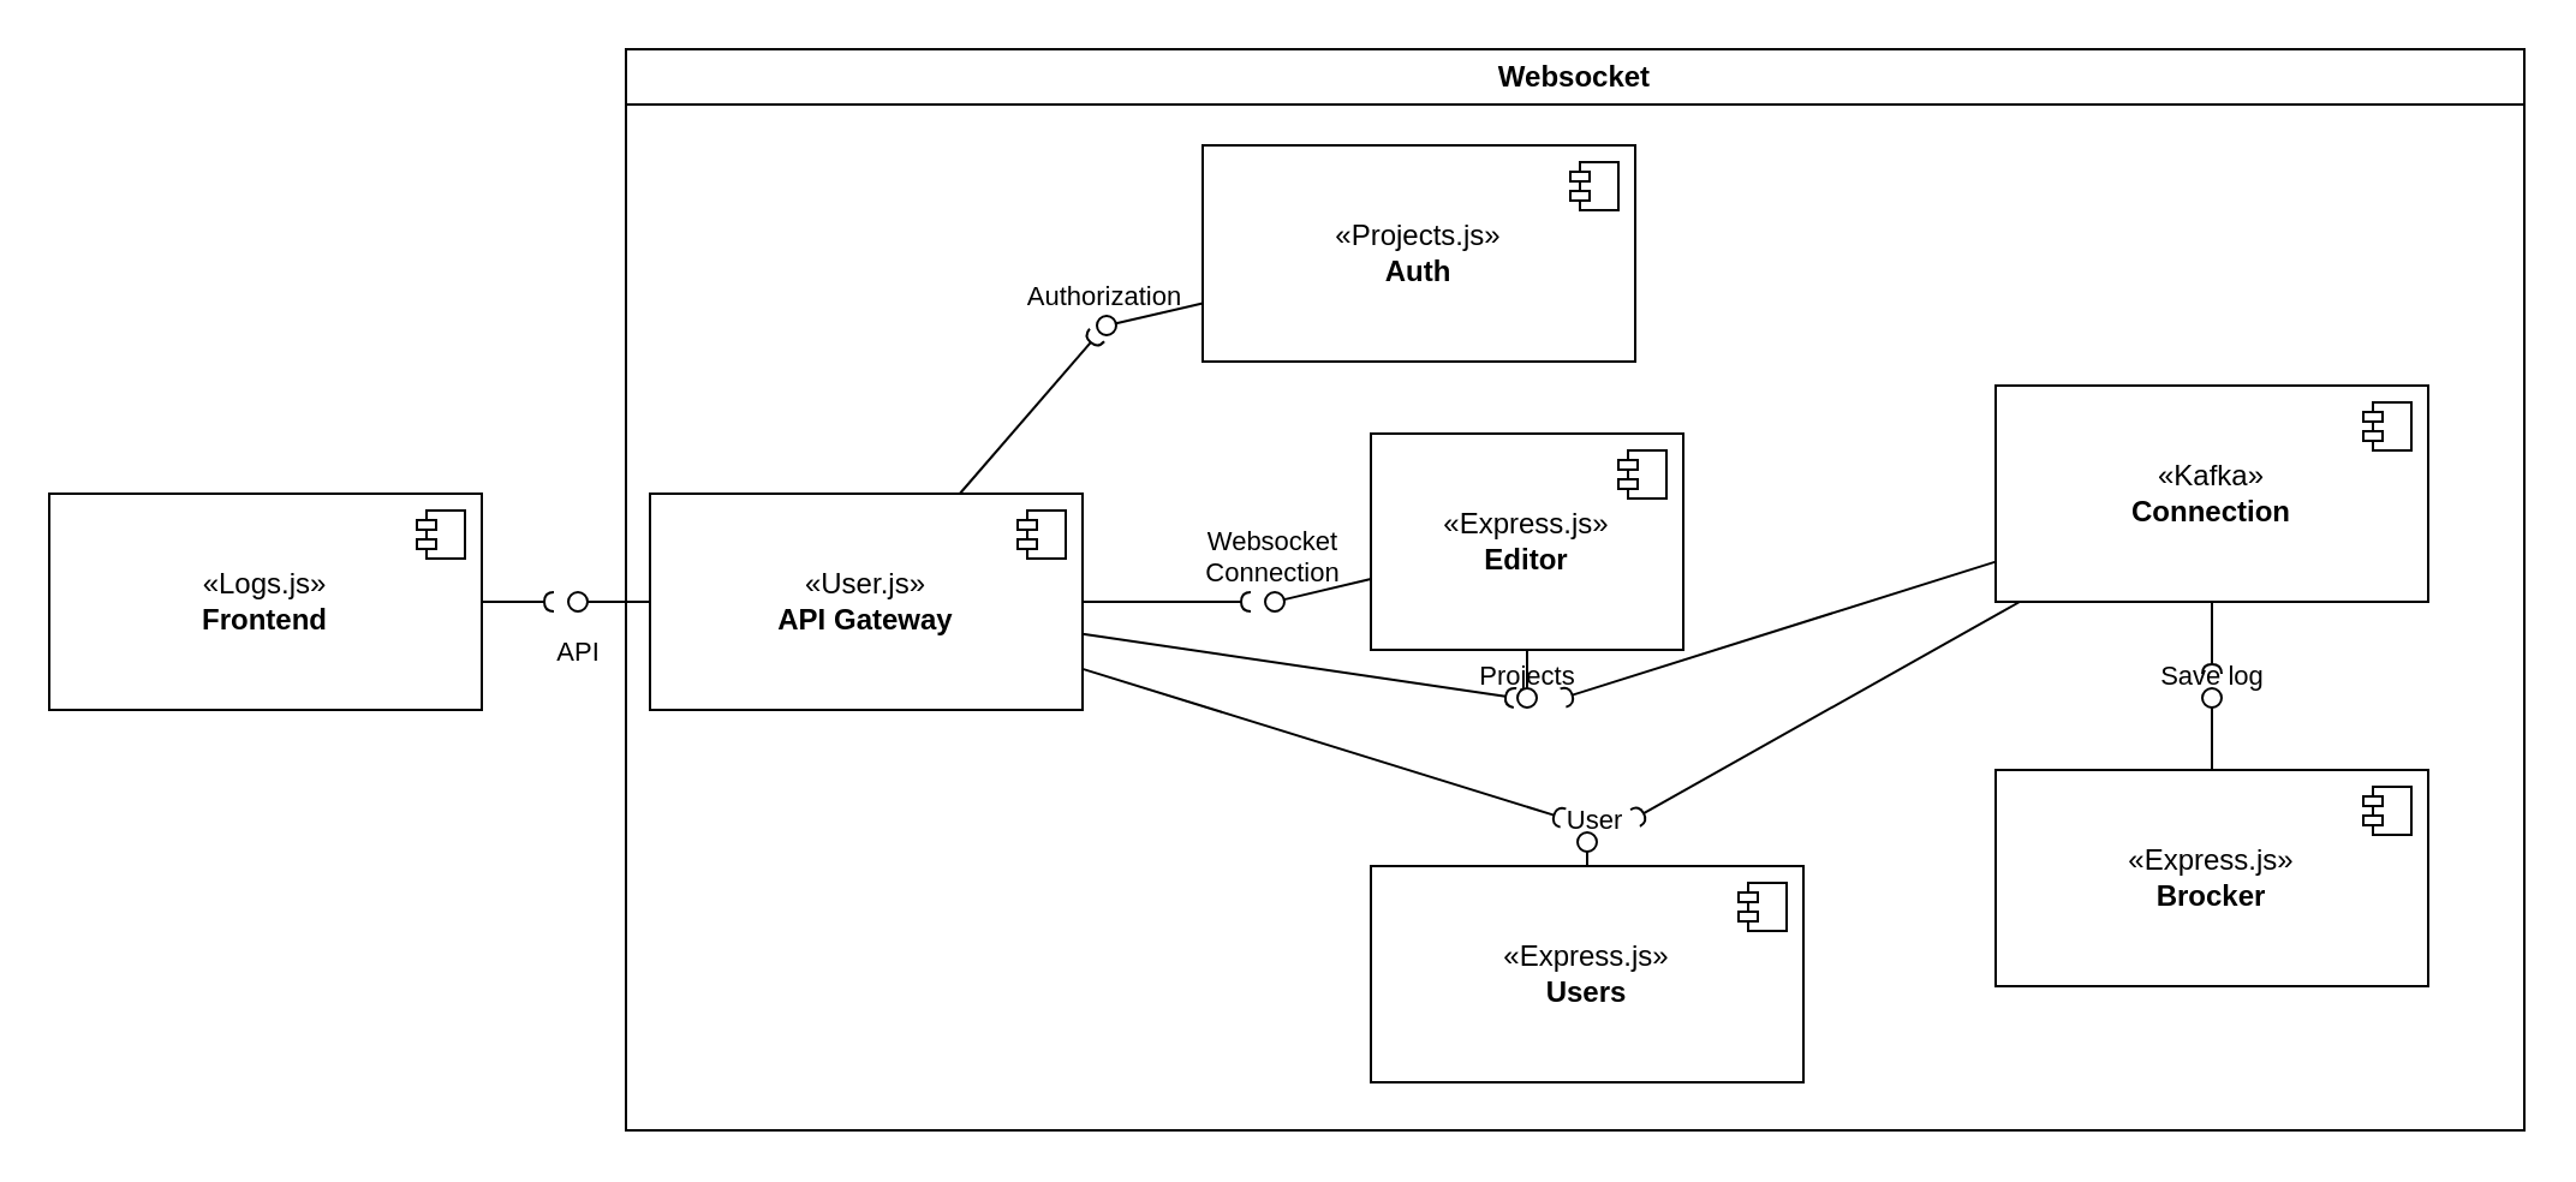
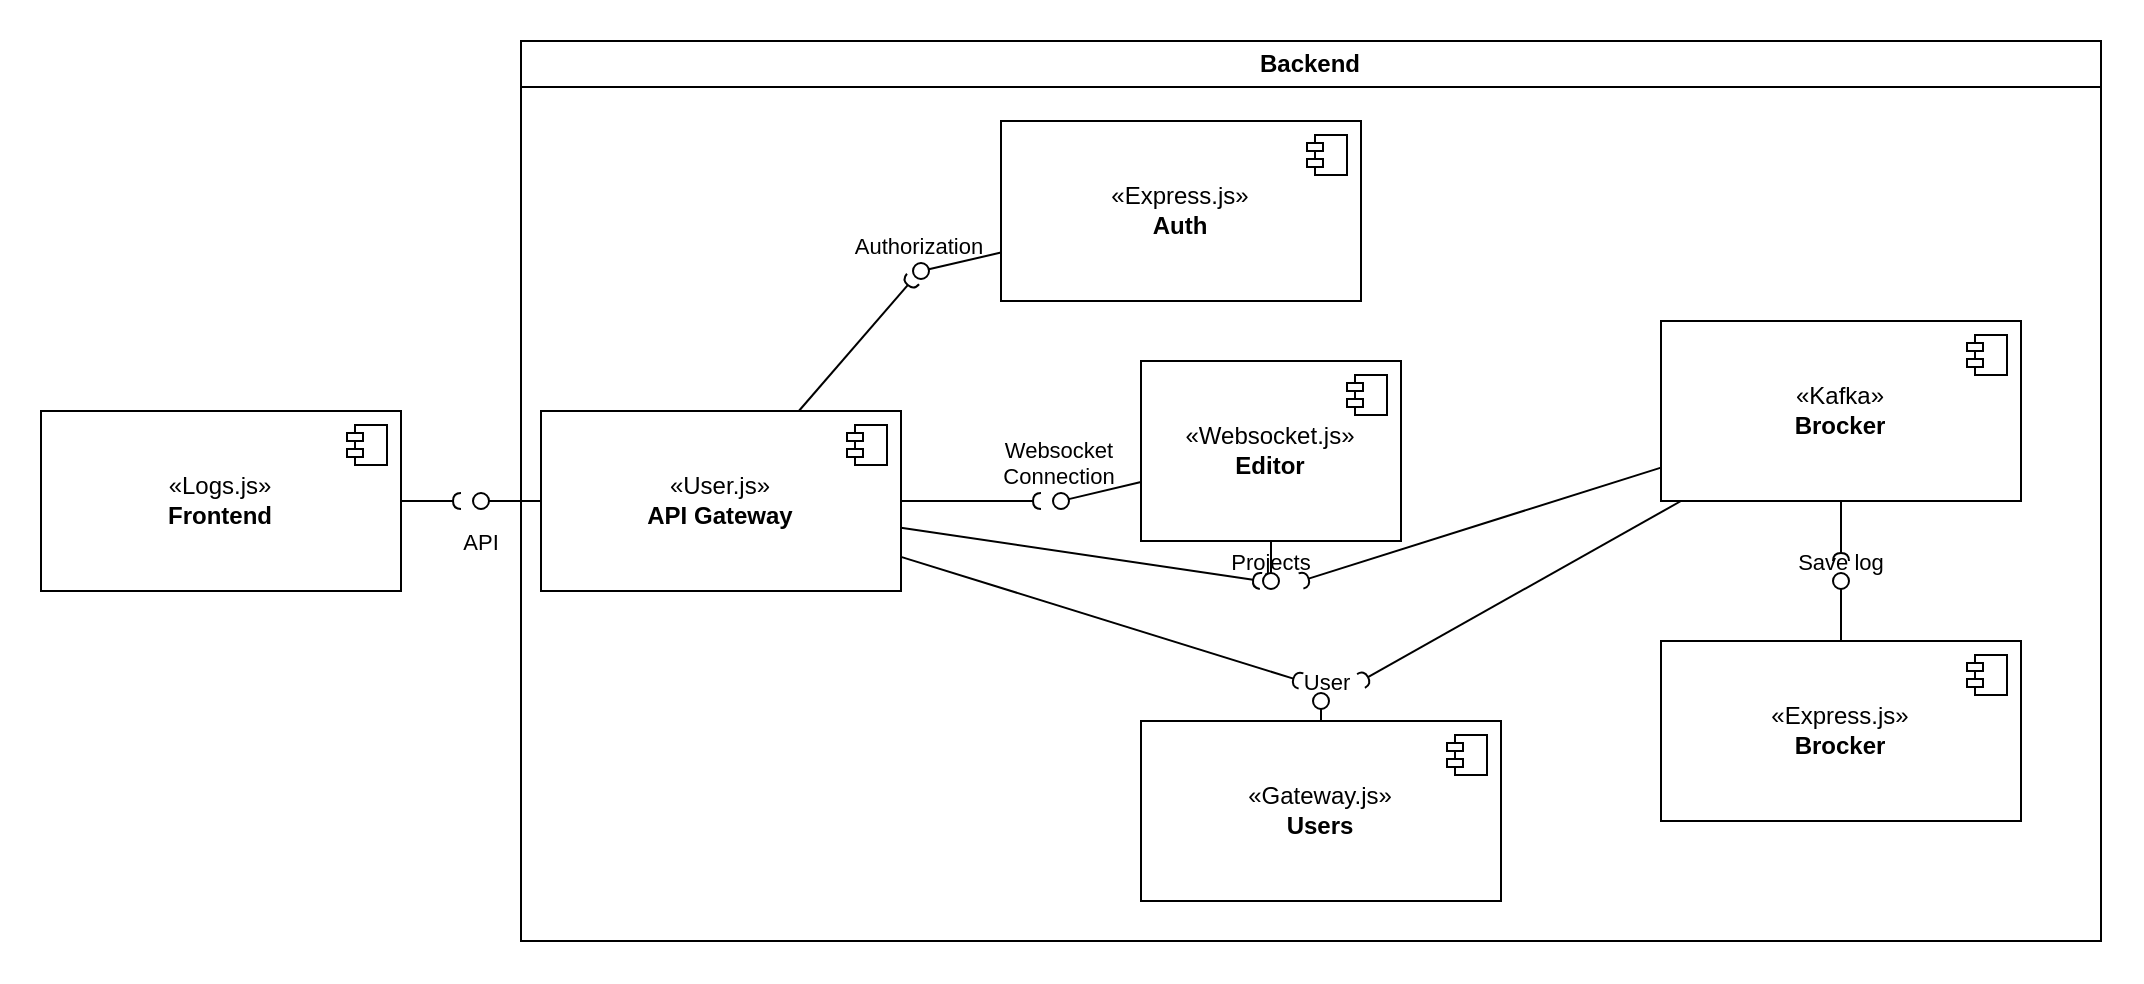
- <mxCell id="4" value="Websocket" style="swimlane;whiteSpace=wrap;html=1;" vertex="1" parent="1"><mxGeometry x="260" y="20" width="790" height="450" as="geometry" /></mxCell>
+ <mxCell id="4" value="Backend" style="swimlane;whiteSpace=wrap;html=1;" vertex="1" parent="1"><mxGeometry x="260" y="20" width="790" height="450" as="geometry" /></mxCell>
- <mxCell id="8" value="«Projects.js»&lt;br&gt;&lt;b&gt;Auth&lt;/b&gt;" style="html=1;dropTarget=0;whiteSpace=wrap;" vertex="1" parent="4"><mxGeometry x="240" y="40" width="180" height="90" as="geometry" /></mxCell>
+ <mxCell id="8" value="«Express.js»&lt;br&gt;&lt;b&gt;Auth&lt;/b&gt;" style="html=1;dropTarget=0;whiteSpace=wrap;" vertex="1" parent="4"><mxGeometry x="240" y="40" width="180" height="90" as="geometry" /></mxCell>
- <mxCell id="16" value="«Kafka»&lt;br&gt;&lt;b&gt;Connection&lt;/b&gt;" style="html=1;dropTarget=0;whiteSpace=wrap;" vertex="1" parent="4"><mxGeometry x="570" y="140" width="180" height="90" as="geometry" /></mxCell>
+ <mxCell id="16" value="«Kafka»&lt;br&gt;&lt;b&gt;Brocker&lt;/b&gt;" style="html=1;dropTarget=0;whiteSpace=wrap;" vertex="1" parent="4"><mxGeometry x="570" y="140" width="180" height="90" as="geometry" /></mxCell>
- <mxCell id="10" value="«Express.js»&lt;br&gt;&lt;b&gt;Editor&lt;/b&gt;" style="html=1;dropTarget=0;whiteSpace=wrap;" vertex="1" parent="4"><mxGeometry x="310" y="160" width="130" height="90" as="geometry" /></mxCell>
+ <mxCell id="10" value="«Websocket.js»&lt;br&gt;&lt;b&gt;Editor&lt;/b&gt;" style="html=1;dropTarget=0;whiteSpace=wrap;" vertex="1" parent="4"><mxGeometry x="310" y="160" width="130" height="90" as="geometry" /></mxCell>
- <mxCell id="12" value="«Express.js»&lt;br&gt;&lt;b&gt;Users&lt;/b&gt;" style="html=1;dropTarget=0;whiteSpace=wrap;" vertex="1" parent="4"><mxGeometry x="310" y="340" width="180" height="90" as="geometry" /></mxCell>
+ <mxCell id="12" value="«Gateway.js»&lt;br&gt;&lt;b&gt;Users&lt;/b&gt;" style="html=1;dropTarget=0;whiteSpace=wrap;" vertex="1" parent="4"><mxGeometry x="310" y="340" width="180" height="90" as="geometry" /></mxCell>
